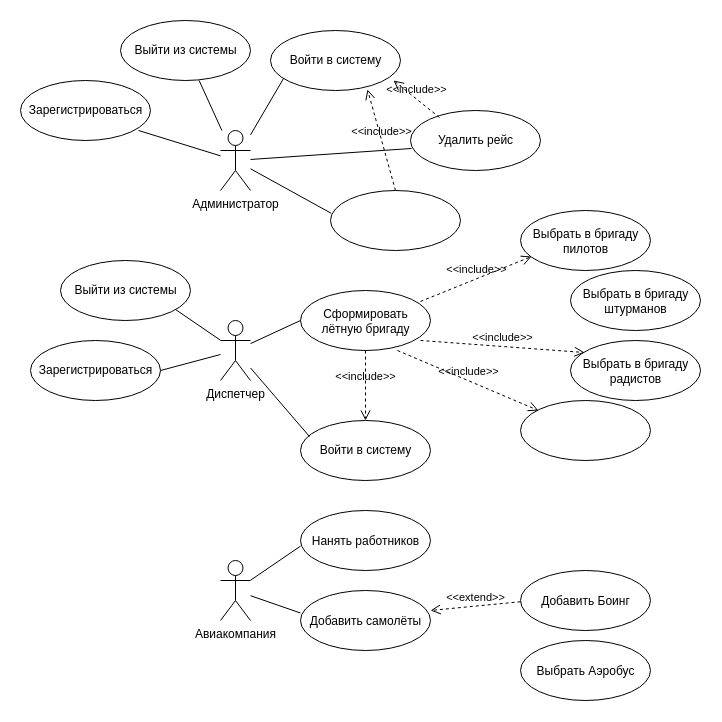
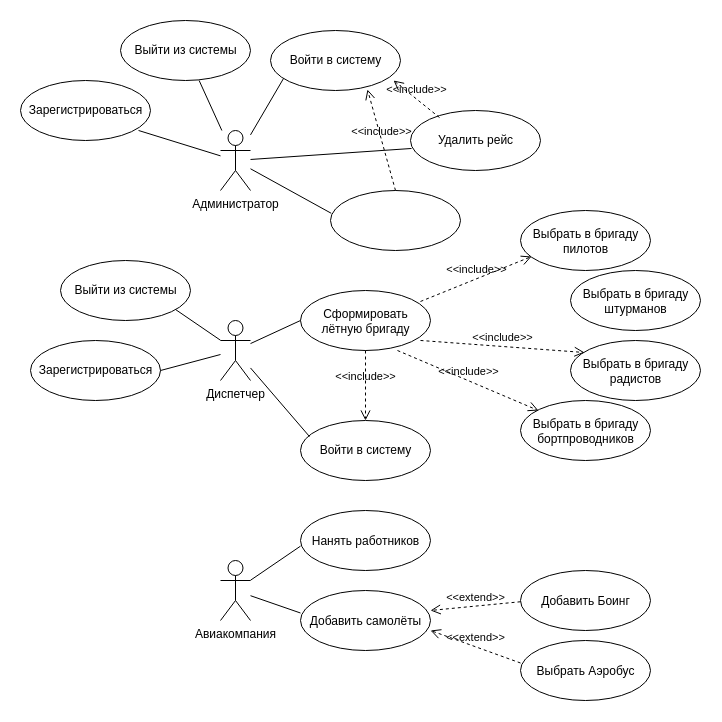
+ <mxCell id="21" value="&lt;div&gt;Выбрать в бригаду &lt;br&gt;&lt;/div&gt;&lt;div&gt;бортпроводников&lt;br&gt;&lt;/div&gt;" style="html=1;strokeColor=none;fillColor=none;align=center;verticalAlign=middle;rotatable=0;" parent="20" vertex="1"><mxGeometry y="22.5" width="130" height="17.5" as="geometry" /></mxCell>
+ <mxCell id="35" value="&amp;lt;&amp;lt;extend&amp;gt;&amp;gt;" style="endArrow=open;startArrow=none;endFill=0;startFill=0;endSize=8;html=1;verticalAlign=bottom;dashed=1;labelBackgroundColor=none;rounded=0;shadow=0;exitX=0;exitY=0;exitDx=0;exitDy=0;entryX=1;entryY=1;entryDx=0;entryDy=0;" parent="1" source="33" target="13" edge="1"><mxGeometry width="160" relative="1" as="geometry"><mxPoint x="589" y="651.25" as="sourcePoint" /><mxPoint x="480" y="645.625" as="targetPoint" /></mxGeometry></mxCell>
